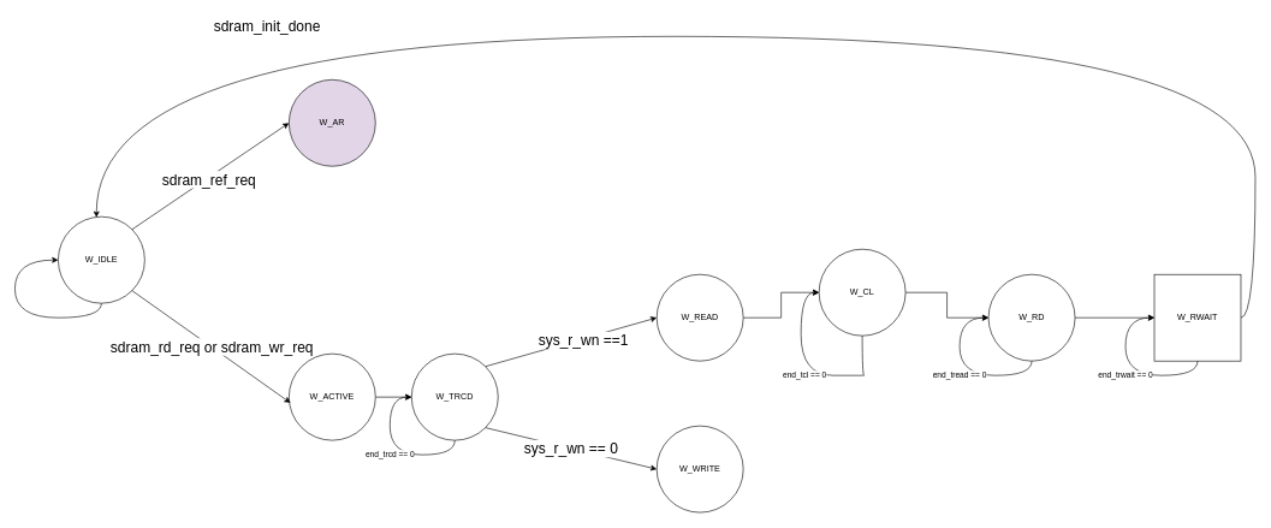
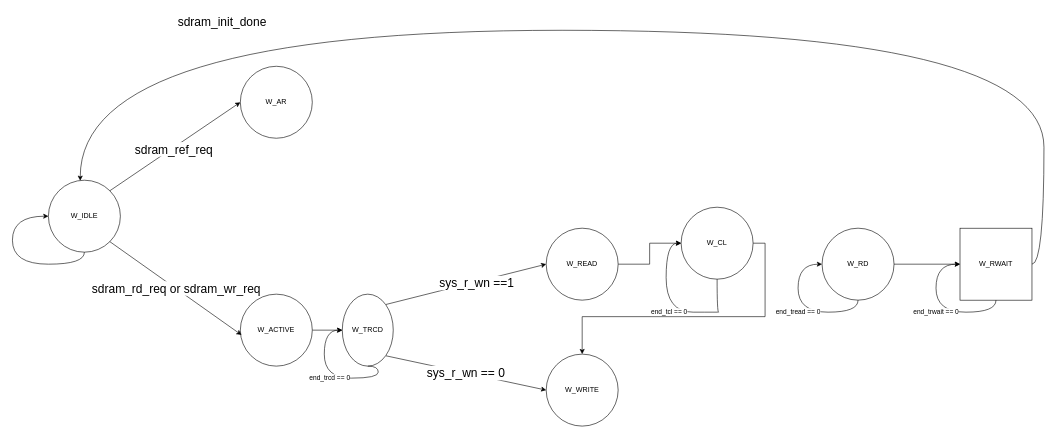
- <mxCell id="3" value="W_AR" style="ellipse;whiteSpace=wrap;html=1;aspect=fixed;fillColor=#e1d5e7;" vertex="1" parent="1"><mxGeometry x="400" y="110" width="120" height="120" as="geometry" /></mxCell>
+ <mxCell id="3" value="W_AR" style="ellipse;whiteSpace=wrap;html=1;aspect=fixed;" vertex="1" parent="1"><mxGeometry x="400" y="110" width="120" height="120" as="geometry" /></mxCell>
- <mxCell id="19" style="edgeStyle=orthogonalEdgeStyle;rounded=0;orthogonalLoop=1;jettySize=auto;html=1;exitX=1;exitY=0.5;exitDx=0;exitDy=0;entryX=0;entryY=0.5;entryDx=0;entryDy=0;" edge="1" parent="1" source="20" target="23"><mxGeometry relative="1" as="geometry" /></mxCell>
+ <mxCell id="19" style="edgeStyle=orthogonalEdgeStyle;rounded=0;orthogonalLoop=1;jettySize=auto;html=1;exitX=1;exitY=0.5;exitDx=0;exitDy=0;" edge="1" parent="1" source="20" target="17"><mxGeometry relative="1" as="geometry" /></mxCell>
- <mxCell id="14" value="W_TRCD" style="ellipse;whiteSpace=wrap;html=1;aspect=fixed;" vertex="1" parent="1"><mxGeometry x="570" y="490" width="120" height="120" as="geometry" /></mxCell>
+ <mxCell id="14" value="W_TRCD" style="ellipse;whiteSpace=wrap;html=1;aspect=fixed;" vertex="1" parent="1"><mxGeometry x="570" y="490" width="85" height="120" as="geometry" /></mxCell>
